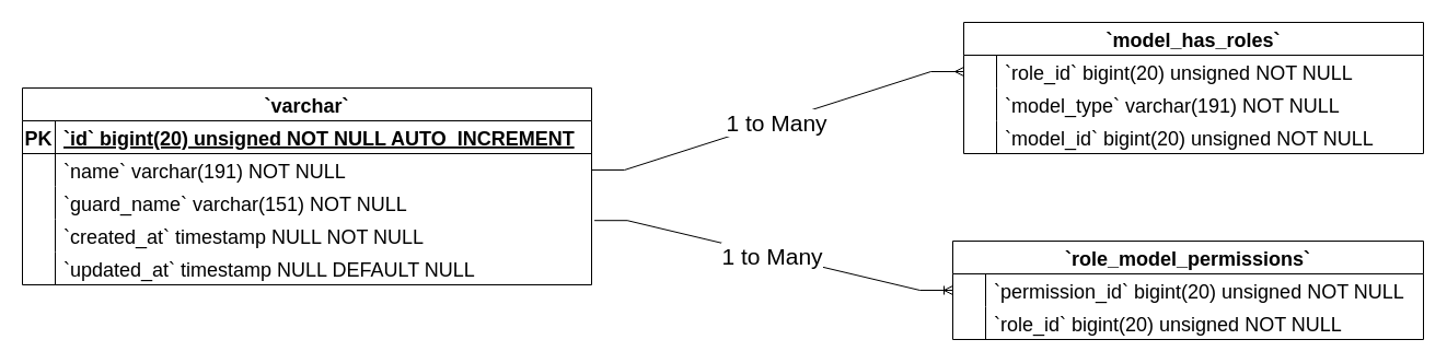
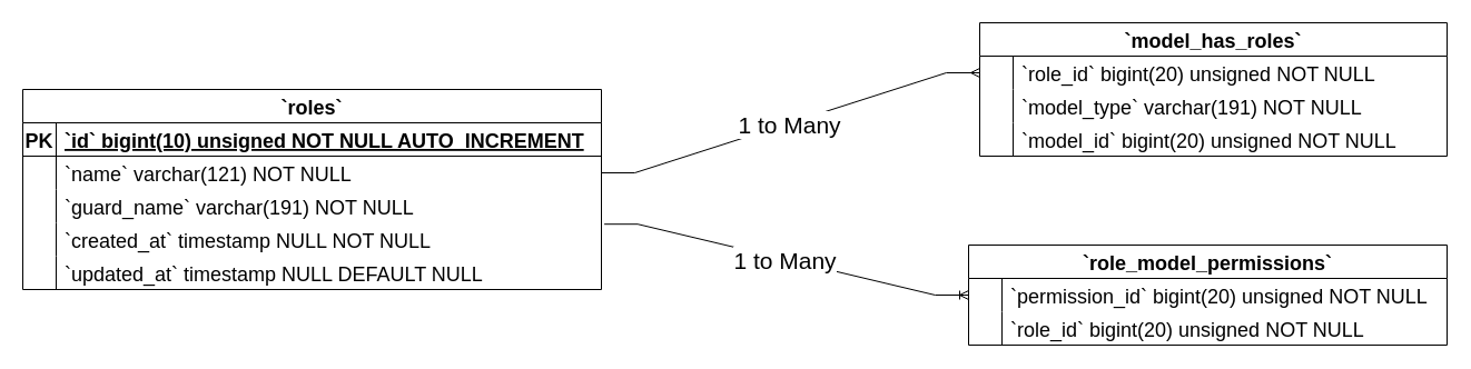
- <mxCell id="2" value="`varchar`" style="shape=table;startSize=30;container=1;collapsible=1;childLayout=tableLayout;fixedRows=1;rowLines=0;fontStyle=1;align=center;resizeLast=1;fontSize=18;" parent="1" vertex="1"><mxGeometry x="20" y="80" width="520" height="180" as="geometry" /></mxCell>
+ <mxCell id="2" value="`roles`" style="shape=table;startSize=30;container=1;collapsible=1;childLayout=tableLayout;fixedRows=1;rowLines=0;fontStyle=1;align=center;resizeLast=1;fontSize=18;" parent="1" vertex="1"><mxGeometry x="20" y="80" width="520" height="180" as="geometry" /></mxCell>
- <mxCell id="5" value="`id` bigint(20) unsigned NOT NULL AUTO_INCREMENT" style="shape=partialRectangle;overflow=hidden;connectable=0;fillColor=none;align=left;strokeColor=inherit;top=0;left=0;bottom=0;right=0;spacingLeft=6;fontStyle=5;fontSize=18;" parent="3" vertex="1"><mxGeometry x="30" width="490" height="30" as="geometry"><mxRectangle width="490" height="30" as="alternateBounds" /></mxGeometry></mxCell>
+ <mxCell id="5" value="`id` bigint(10) unsigned NOT NULL AUTO_INCREMENT" style="shape=partialRectangle;overflow=hidden;connectable=0;fillColor=none;align=left;strokeColor=inherit;top=0;left=0;bottom=0;right=0;spacingLeft=6;fontStyle=5;fontSize=18;" parent="3" vertex="1"><mxGeometry x="30" width="490" height="30" as="geometry"><mxRectangle width="490" height="30" as="alternateBounds" /></mxGeometry></mxCell>
- <mxCell id="8" value="`name` varchar(191) NOT NULL" style="shape=partialRectangle;overflow=hidden;connectable=0;fillColor=none;align=left;strokeColor=inherit;top=0;left=0;bottom=0;right=0;spacingLeft=6;fontSize=18;" parent="6" vertex="1"><mxGeometry x="30" width="490" height="30" as="geometry"><mxRectangle width="490" height="30" as="alternateBounds" /></mxGeometry></mxCell>
+ <mxCell id="8" value="`name` varchar(121) NOT NULL" style="shape=partialRectangle;overflow=hidden;connectable=0;fillColor=none;align=left;strokeColor=inherit;top=0;left=0;bottom=0;right=0;spacingLeft=6;fontSize=18;" parent="6" vertex="1"><mxGeometry x="30" width="490" height="30" as="geometry"><mxRectangle width="490" height="30" as="alternateBounds" /></mxGeometry></mxCell>
- <mxCell id="11" value="`guard_name` varchar(151) NOT NULL" style="shape=partialRectangle;overflow=hidden;connectable=0;fillColor=none;align=left;strokeColor=inherit;top=0;left=0;bottom=0;right=0;spacingLeft=6;fontSize=18;" parent="9" vertex="1"><mxGeometry x="30" width="490" height="30" as="geometry"><mxRectangle width="490" height="30" as="alternateBounds" /></mxGeometry></mxCell>
+ <mxCell id="11" value="`guard_name` varchar(191) NOT NULL" style="shape=partialRectangle;overflow=hidden;connectable=0;fillColor=none;align=left;strokeColor=inherit;top=0;left=0;bottom=0;right=0;spacingLeft=6;fontSize=18;" parent="9" vertex="1"><mxGeometry x="30" width="490" height="30" as="geometry"><mxRectangle width="490" height="30" as="alternateBounds" /></mxGeometry></mxCell>
